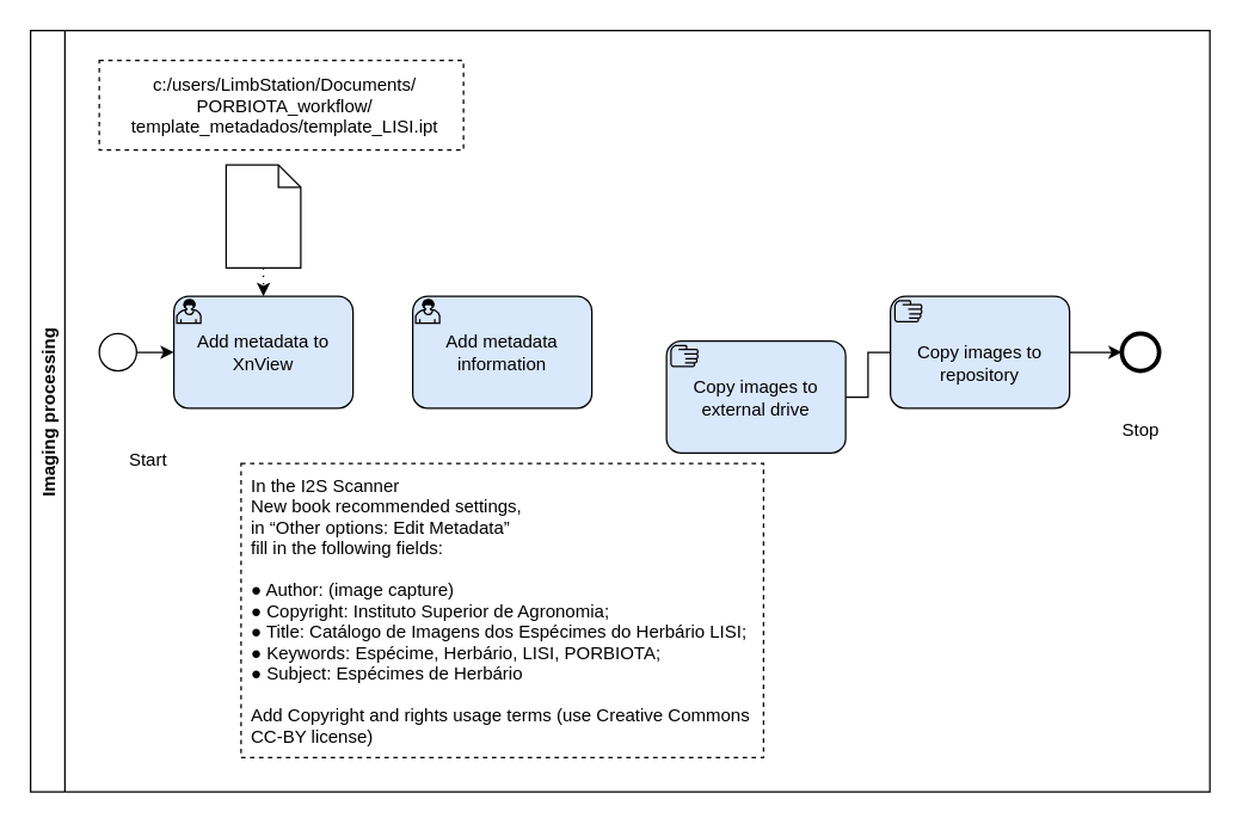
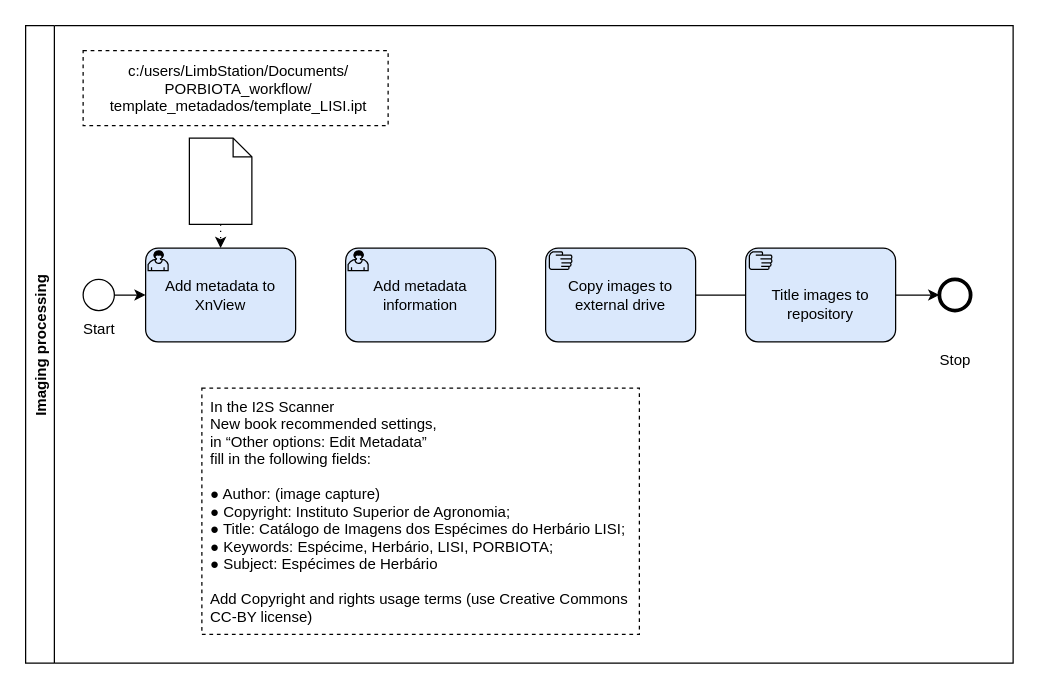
- <mxCell id="10" value="&#10;Copy images to&#10;repository" style="points=[[0.25,0,0],[0.5,0,0],[0.75,0,0],[1,0.25,0],[1,0.5,0],[1,0.75,0],[0.75,1,0],[0.5,1,0],[0.25,1,0],[0,0.75,0],[0,0.5,0],[0,0.25,0]];shape=mxgraph.bpmn.task;whiteSpace=wrap;rectStyle=rounded;size=10;taskMarker=manual;fillColor=#dae8fc;strokeColor=#000000;" parent="1" vertex="1"><mxGeometry x="596" y="198" width="120" height="75" as="geometry" /></mxCell>
+ <mxCell id="10" value="&#10;Title images to&#10;repository" style="points=[[0.25,0,0],[0.5,0,0],[0.75,0,0],[1,0.25,0],[1,0.5,0],[1,0.75,0],[0.75,1,0],[0.5,1,0],[0.25,1,0],[0,0.75,0],[0,0.5,0],[0,0.25,0]];shape=mxgraph.bpmn.task;whiteSpace=wrap;rectStyle=rounded;size=10;taskMarker=manual;fillColor=#dae8fc;strokeColor=#000000;" parent="1" vertex="1"><mxGeometry x="596" y="198" width="120" height="75" as="geometry" /></mxCell>
- <mxCell id="8" value="Copy images to&#10;external drive" style="points=[[0.25,0,0],[0.5,0,0],[0.75,0,0],[1,0.25,0],[1,0.5,0],[1,0.75,0],[0.75,1,0],[0.5,1,0],[0.25,1,0],[0,0.75,0],[0,0.5,0],[0,0.25,0]];shape=mxgraph.bpmn.task;whiteSpace=wrap;rectStyle=rounded;size=10;taskMarker=manual;fillColor=#dae8fc;strokeColor=#000000;" parent="1" vertex="1"><mxGeometry x="446" y="228" width="120" height="75" as="geometry" /></mxCell>
+ <mxCell id="8" value="Copy images to&#10;external drive" style="points=[[0.25,0,0],[0.5,0,0],[0.75,0,0],[1,0.25,0],[1,0.5,0],[1,0.75,0],[0.75,1,0],[0.5,1,0],[0.25,1,0],[0,0.75,0],[0,0.5,0],[0,0.25,0]];shape=mxgraph.bpmn.task;whiteSpace=wrap;rectStyle=rounded;size=10;taskMarker=manual;fillColor=#dae8fc;strokeColor=#000000;" parent="1" vertex="1"><mxGeometry x="436" y="198" width="120" height="75" as="geometry" /></mxCell>
- <mxCell id="15" value="&lt;span style=&quot;background-color: rgb(255 , 255 , 255)&quot;&gt;Start&lt;/span&gt;" style="text;html=1;strokeColor=none;fillColor=none;align=center;verticalAlign=middle;whiteSpace=wrap;rounded=0;" parent="1" vertex="1"><mxGeometry x="78.5" y="298" width="40" height="20" as="geometry" /></mxCell>
+ <mxCell id="15" value="&lt;span style=&quot;background-color: rgb(255 , 255 , 255)&quot;&gt;Start&lt;/span&gt;" style="text;html=1;strokeColor=none;fillColor=none;align=center;verticalAlign=middle;whiteSpace=wrap;rounded=0;" parent="1" vertex="1"><mxGeometry x="58.5" y="253" width="40" height="20" as="geometry" /></mxCell>
